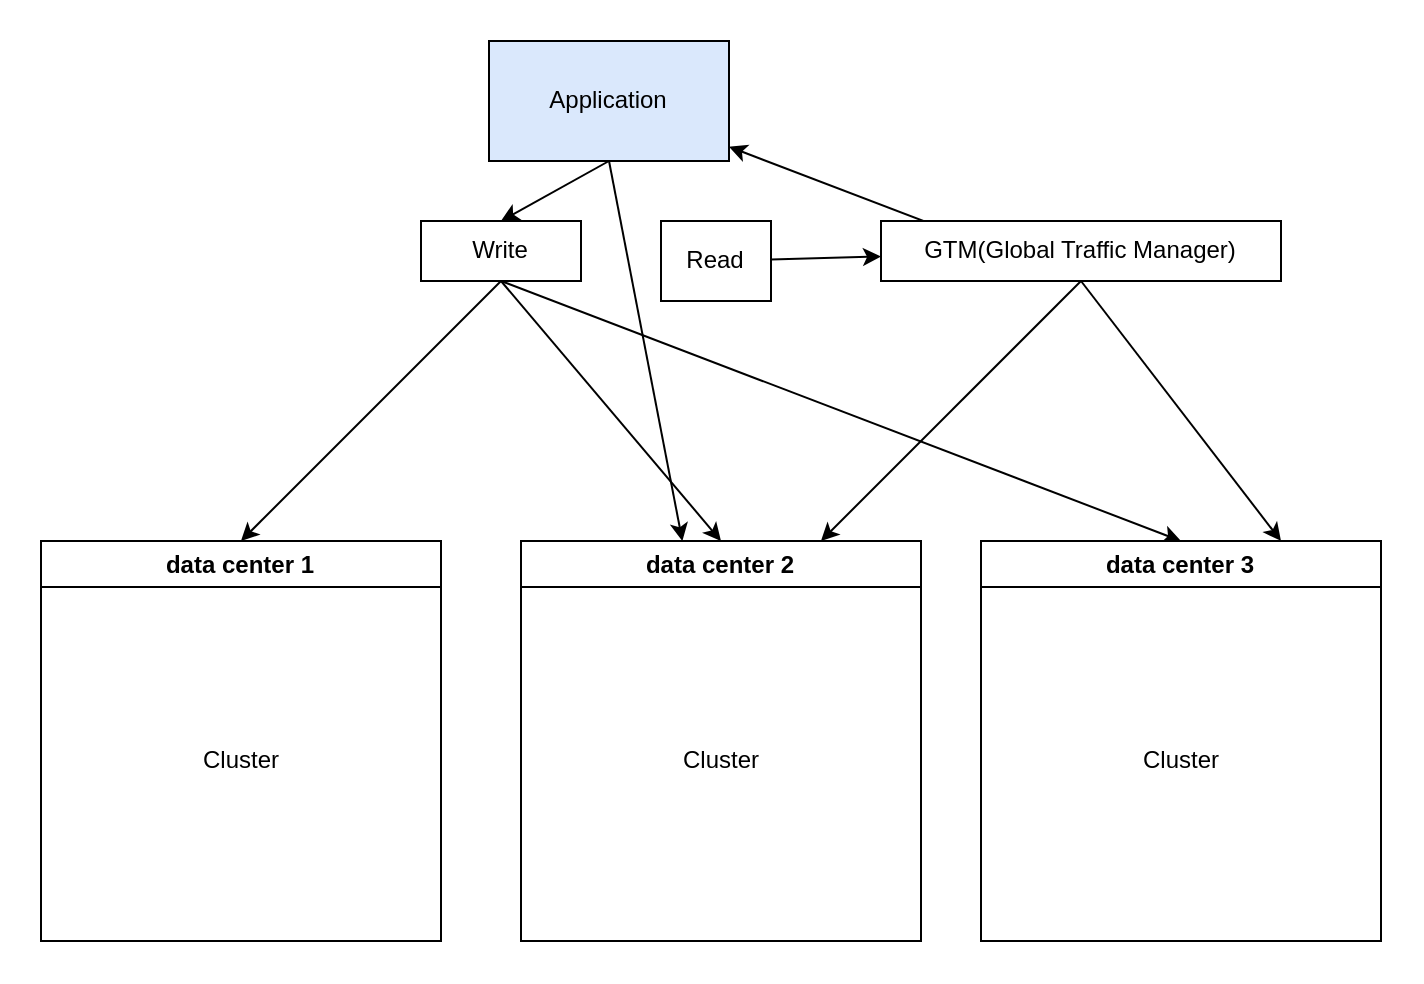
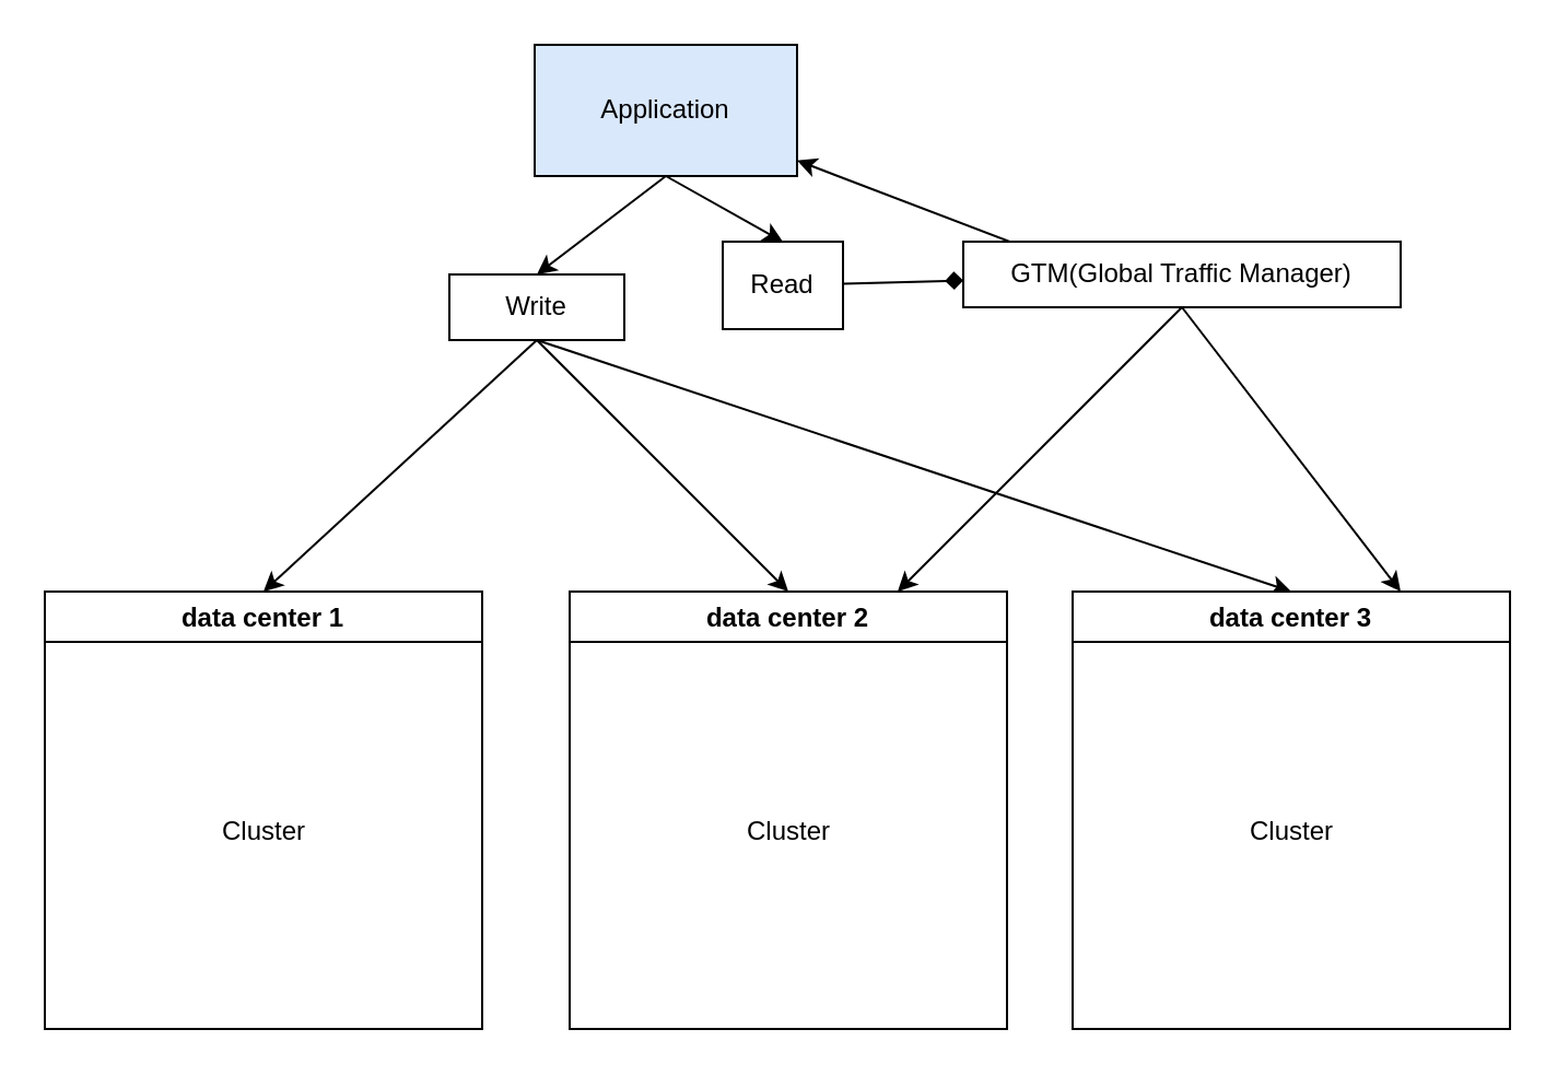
- <mxCell id="14" value="Write" style="rounded=0;whiteSpace=wrap;html=1;" parent="1" vertex="1"><mxGeometry x="210" y="110" width="80" height="30" as="geometry" /></mxCell>
+ <mxCell id="14" value="Write" style="rounded=0;whiteSpace=wrap;html=1;" parent="1" vertex="1"><mxGeometry x="205" y="125" width="80" height="30" as="geometry" /></mxCell>
- <mxCell id="17" value="" style="edgeStyle=none;rounded=0;orthogonalLoop=1;jettySize=auto;html=1;" parent="1" source="18" target="8" edge="1"><mxGeometry relative="1" as="geometry" /></mxCell>
+ <mxCell id="17" value="" style="edgeStyle=none;rounded=0;orthogonalLoop=1;jettySize=auto;html=1;endArrow=diamond;" parent="1" source="18" target="8" edge="1"><mxGeometry relative="1" as="geometry" /></mxCell>
- <mxCell id="3" style="edgeStyle=none;rounded=0;orthogonalLoop=1;jettySize=auto;html=1;exitX=0.5;exitY=1;exitDx=0;exitDy=0;" parent="1" source="4" target="15" edge="1"><mxGeometry relative="1" as="geometry" /></mxCell>
+ <mxCell id="3" style="edgeStyle=none;rounded=0;orthogonalLoop=1;jettySize=auto;html=1;exitX=0.5;exitY=1;exitDx=0;exitDy=0;entryX=0.5;entryY=0;entryDx=0;entryDy=0;" parent="1" source="4" target="18" edge="1"><mxGeometry relative="1" as="geometry" /></mxCell>
